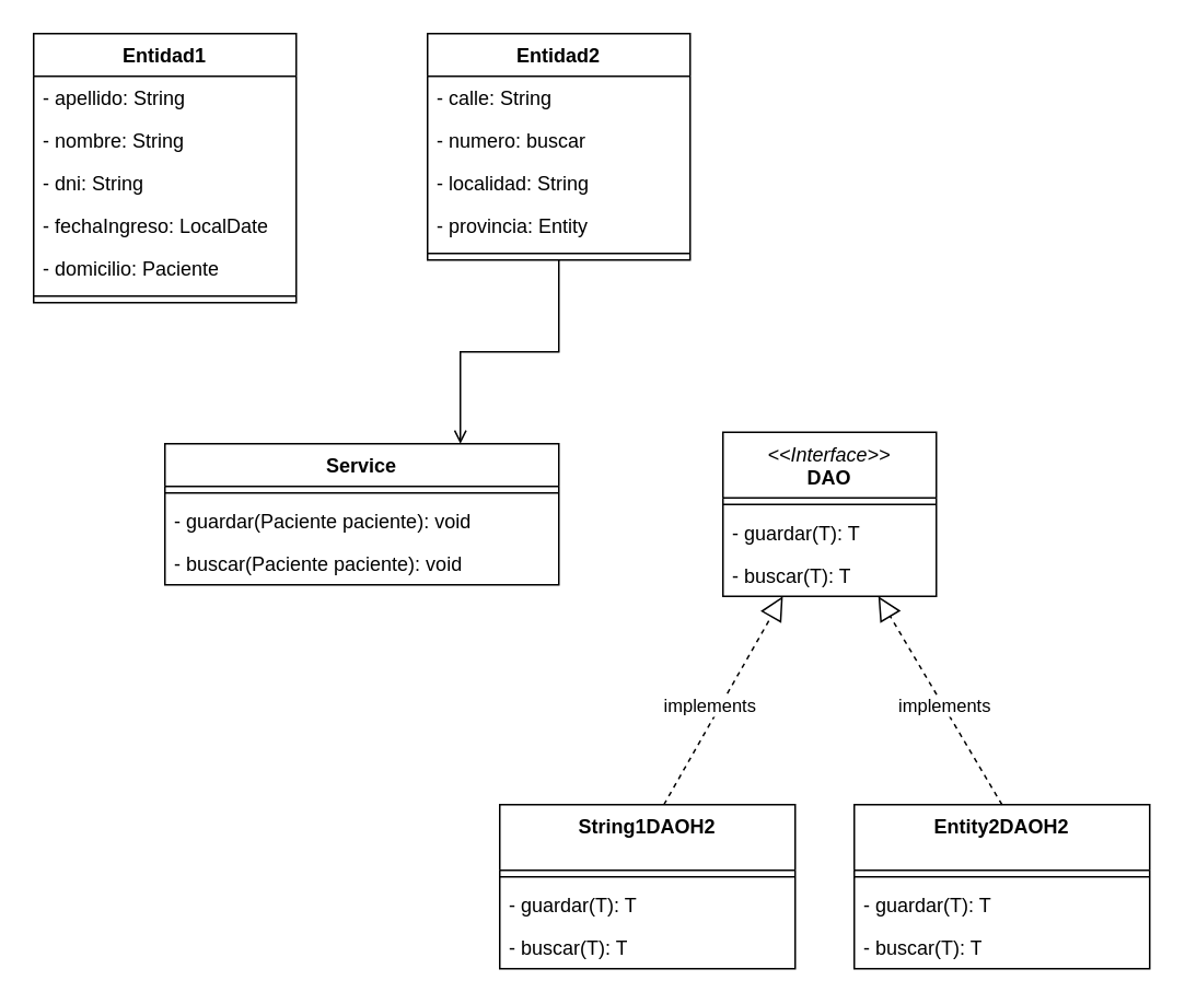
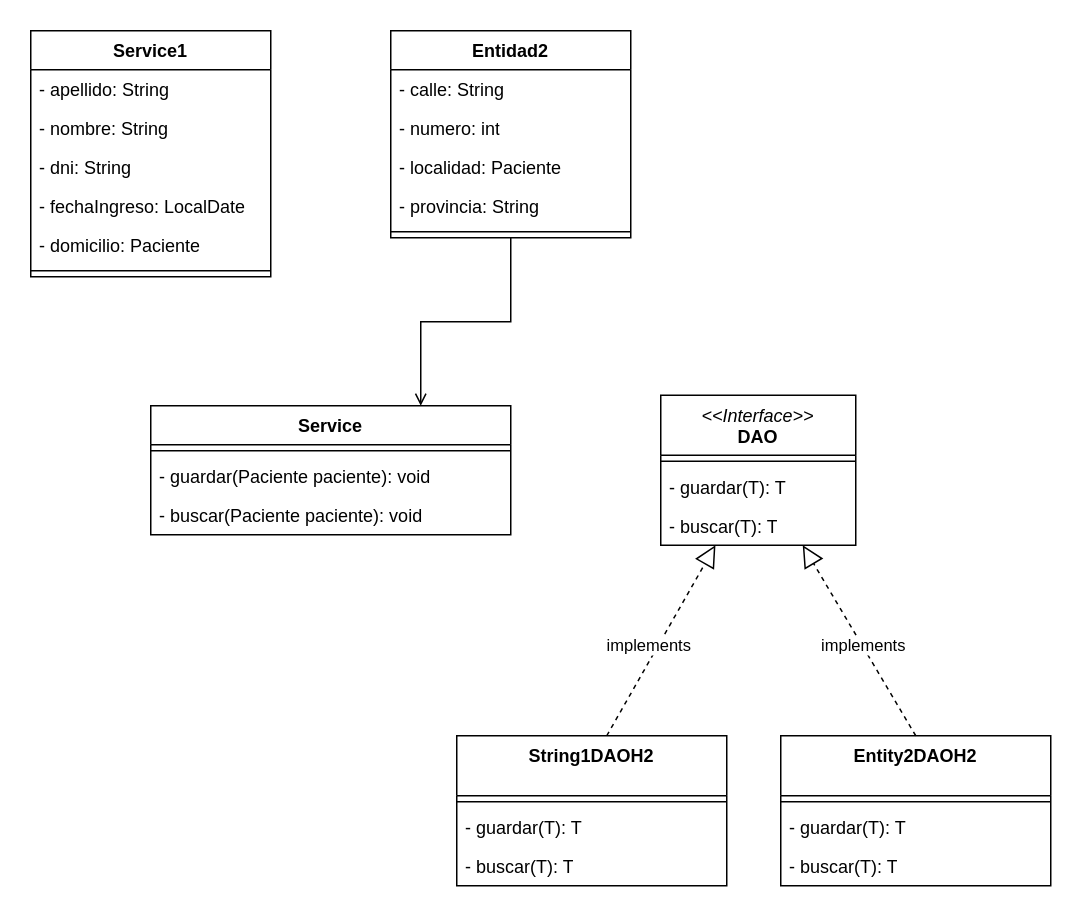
- <mxCell id="2" value="Entidad1" style="swimlane;fontStyle=1;align=center;verticalAlign=top;childLayout=stackLayout;horizontal=1;startSize=26;horizontalStack=0;resizeParent=1;resizeParentMax=0;resizeLast=0;collapsible=1;marginBottom=0;whiteSpace=wrap;html=1;" vertex="1" parent="1"><mxGeometry x="20" y="20" width="160" height="164" as="geometry" /></mxCell>
+ <mxCell id="2" value="Service1" style="swimlane;fontStyle=1;align=center;verticalAlign=top;childLayout=stackLayout;horizontal=1;startSize=26;horizontalStack=0;resizeParent=1;resizeParentMax=0;resizeLast=0;collapsible=1;marginBottom=0;whiteSpace=wrap;html=1;" vertex="1" parent="1"><mxGeometry x="20" y="20" width="160" height="164" as="geometry" /></mxCell>
- <mxCell id="12" value="- numero: buscar" style="text;strokeColor=none;fillColor=none;align=left;verticalAlign=top;spacingLeft=4;spacingRight=4;overflow=hidden;rotatable=0;points=[[0,0.5],[1,0.5]];portConstraint=eastwest;whiteSpace=wrap;html=1;" vertex="1" parent="10"><mxGeometry y="52" width="160" height="26" as="geometry" /></mxCell>
+ <mxCell id="12" value="- numero: int" style="text;strokeColor=none;fillColor=none;align=left;verticalAlign=top;spacingLeft=4;spacingRight=4;overflow=hidden;rotatable=0;points=[[0,0.5],[1,0.5]];portConstraint=eastwest;whiteSpace=wrap;html=1;" vertex="1" parent="10"><mxGeometry y="52" width="160" height="26" as="geometry" /></mxCell>
- <mxCell id="13" value="- localidad: String" style="text;strokeColor=none;fillColor=none;align=left;verticalAlign=top;spacingLeft=4;spacingRight=4;overflow=hidden;rotatable=0;points=[[0,0.5],[1,0.5]];portConstraint=eastwest;whiteSpace=wrap;html=1;" vertex="1" parent="10"><mxGeometry y="78" width="160" height="26" as="geometry" /></mxCell>
+ <mxCell id="13" value="- localidad: Paciente" style="text;strokeColor=none;fillColor=none;align=left;verticalAlign=top;spacingLeft=4;spacingRight=4;overflow=hidden;rotatable=0;points=[[0,0.5],[1,0.5]];portConstraint=eastwest;whiteSpace=wrap;html=1;" vertex="1" parent="10"><mxGeometry y="78" width="160" height="26" as="geometry" /></mxCell>
- <mxCell id="14" value="- provincia: Entity" style="text;strokeColor=none;fillColor=none;align=left;verticalAlign=top;spacingLeft=4;spacingRight=4;overflow=hidden;rotatable=0;points=[[0,0.5],[1,0.5]];portConstraint=eastwest;whiteSpace=wrap;html=1;" vertex="1" parent="10"><mxGeometry y="104" width="160" height="26" as="geometry" /></mxCell>
+ <mxCell id="14" value="- provincia: String" style="text;strokeColor=none;fillColor=none;align=left;verticalAlign=top;spacingLeft=4;spacingRight=4;overflow=hidden;rotatable=0;points=[[0,0.5],[1,0.5]];portConstraint=eastwest;whiteSpace=wrap;html=1;" vertex="1" parent="10"><mxGeometry y="104" width="160" height="26" as="geometry" /></mxCell>
